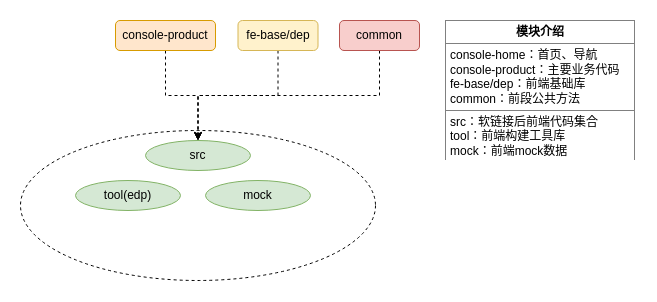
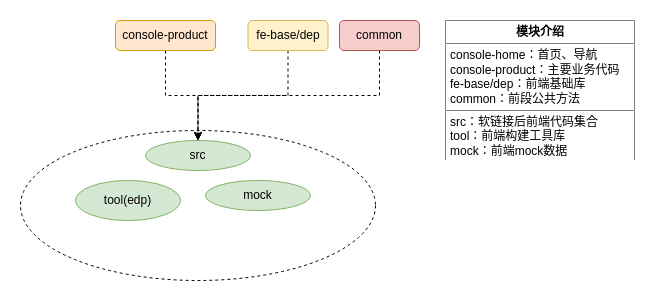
- <mxCell id="5" value="fe-base/dep" style="rounded=1;whiteSpace=wrap;html=1;fillColor=#fff2cc;strokeColor=#d6b656;" vertex="1" parent="1"><mxGeometry x="237.5" y="20" width="80" height="30" as="geometry" /></mxCell>
+ <mxCell id="5" value="fe-base/dep" style="rounded=1;whiteSpace=wrap;html=1;fillColor=#fff2cc;strokeColor=#d6b656;" vertex="1" parent="1"><mxGeometry x="247.5" y="20" width="80" height="30" as="geometry" /></mxCell>
- <mxCell id="10" value="tool(edp)" style="ellipse;whiteSpace=wrap;html=1;fillColor=#d5e8d4;strokeColor=#82b366;" vertex="1" parent="1"><mxGeometry x="75" y="180" width="105" height="30" as="geometry" /></mxCell>
+ <mxCell id="10" value="tool(edp)" style="ellipse;whiteSpace=wrap;html=1;fillColor=#d5e8d4;strokeColor=#82b366;" vertex="1" parent="1"><mxGeometry x="75" y="180" width="105" height="40" as="geometry" /></mxCell>
